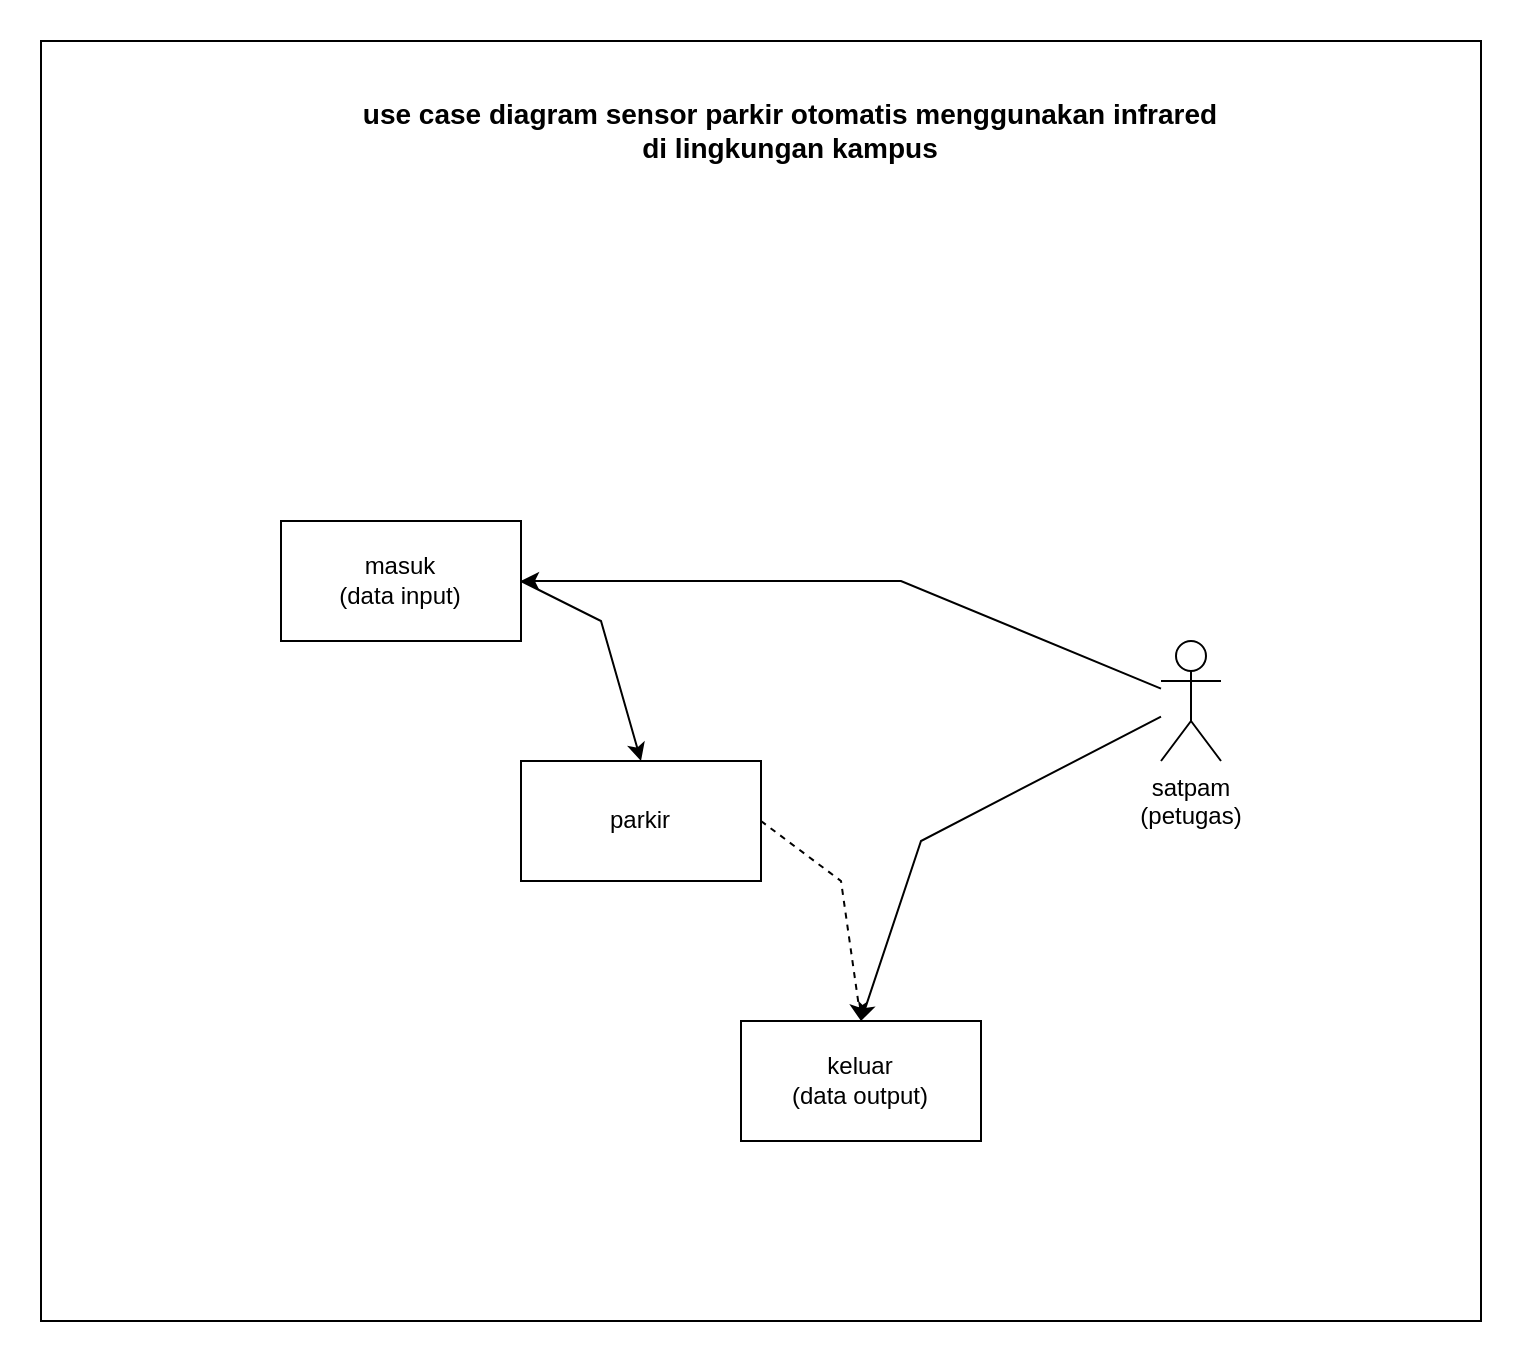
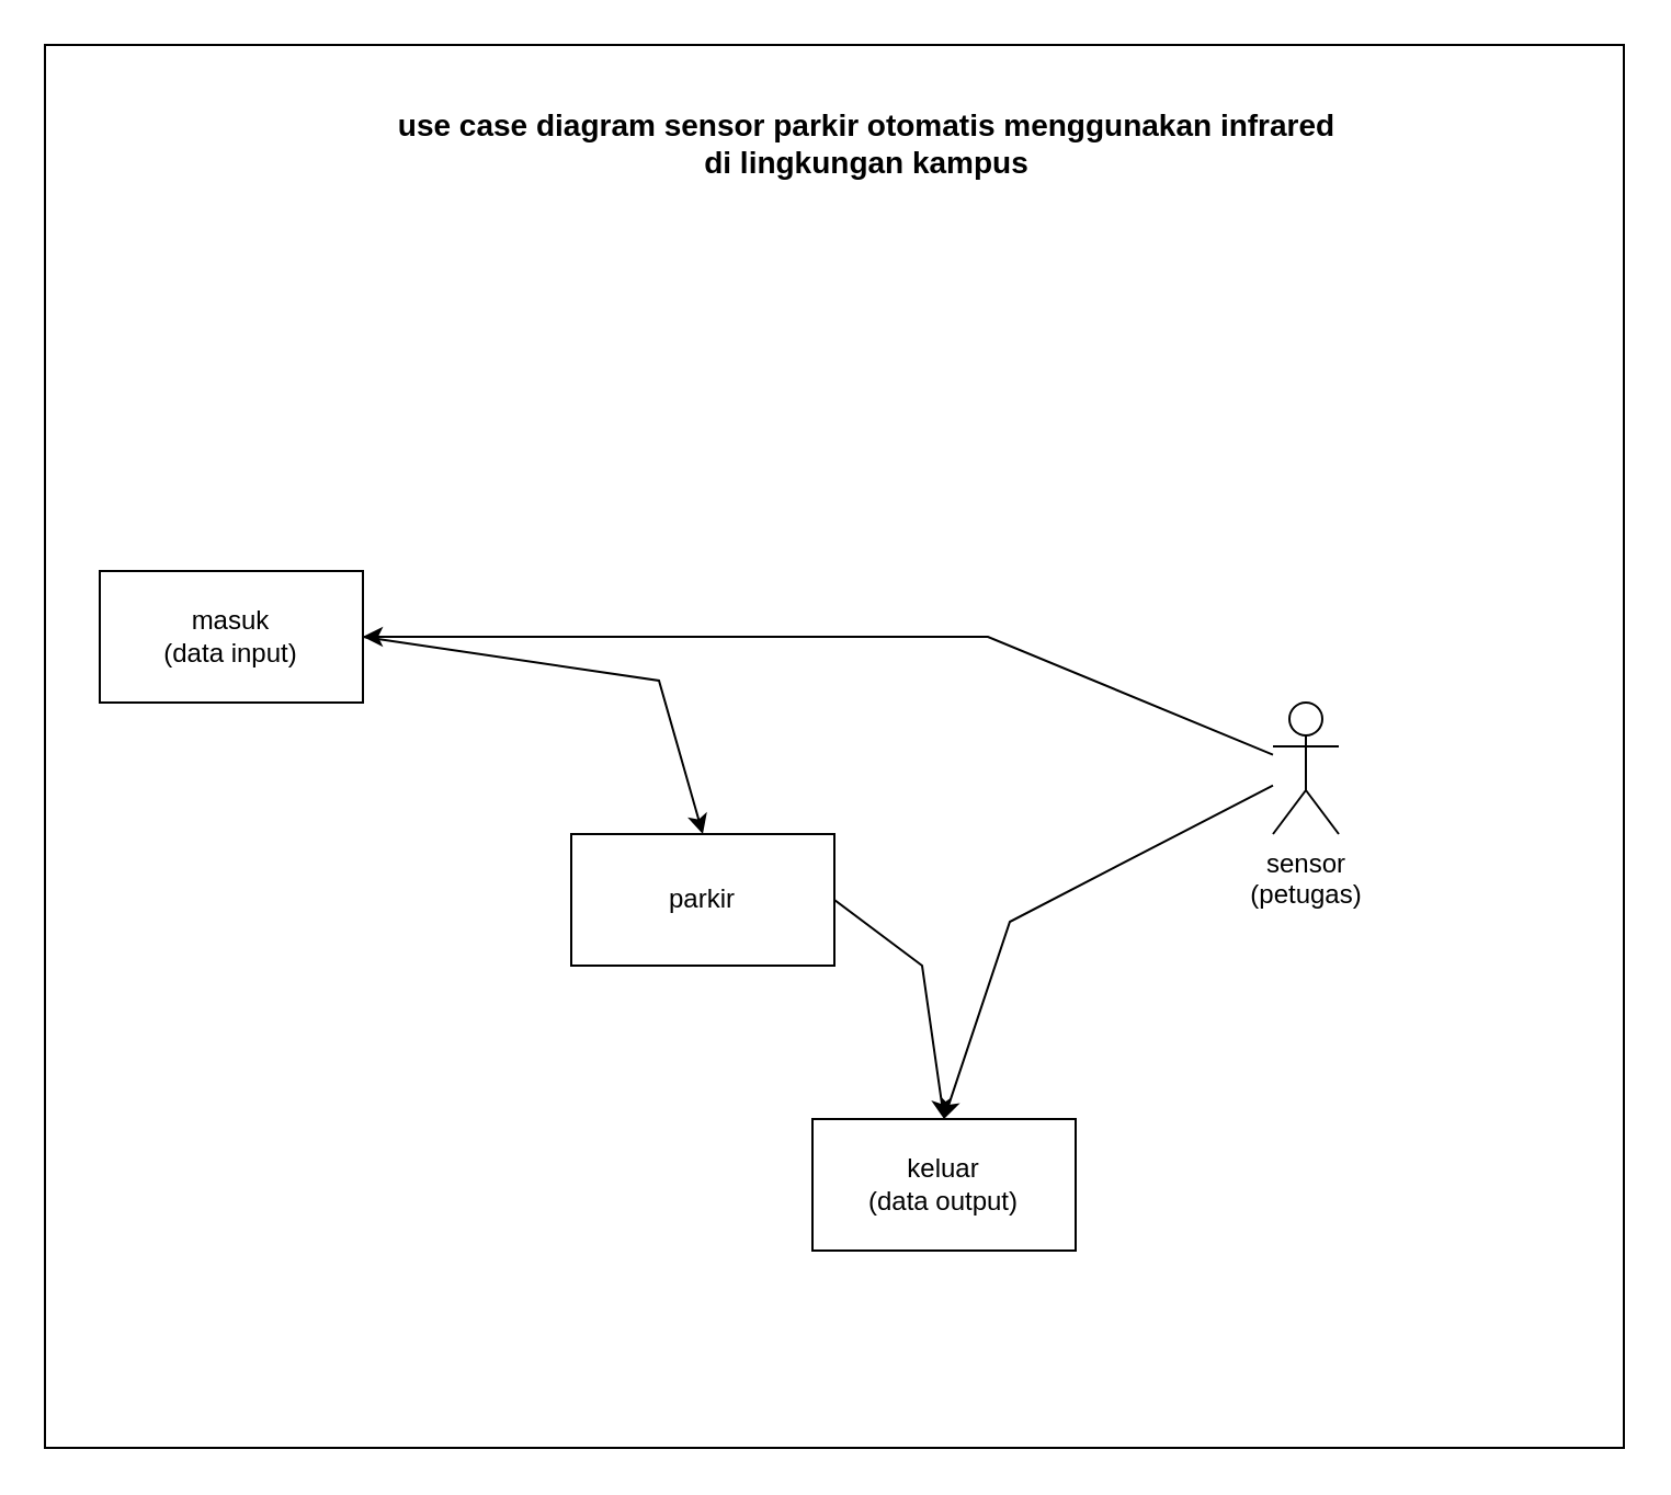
- <mxCell id="2" value="masuk&lt;br&gt;(data input)" style="rounded=0;whiteSpace=wrap;html=1;" vertex="1" parent="1"><mxGeometry x="140" y="260" width="120" height="60" as="geometry" /></mxCell>
+ <mxCell id="2" value="masuk&lt;br&gt;(data input)" style="rounded=0;whiteSpace=wrap;html=1;" vertex="1" parent="1"><mxGeometry x="45" y="260" width="120" height="60" as="geometry" /></mxCell>
- <mxCell id="7" value="satpam&lt;br&gt;(petugas)" style="shape=umlActor;verticalLabelPosition=bottom;verticalAlign=top;html=1;outlineConnect=0;" vertex="1" parent="1"><mxGeometry x="580" y="320" width="30" height="60" as="geometry" /></mxCell>
+ <mxCell id="7" value="sensor&lt;br&gt;(petugas)" style="shape=umlActor;verticalLabelPosition=bottom;verticalAlign=top;html=1;outlineConnect=0;" vertex="1" parent="1"><mxGeometry x="580" y="320" width="30" height="60" as="geometry" /></mxCell>
- <mxCell id="6" value="" style="endArrow=classic;html=1;rounded=0;exitX=1;exitY=0.5;exitDx=0;exitDy=0;entryX=0.5;entryY=0;entryDx=0;entryDy=0;dashed=1;" edge="1" parent="1" source="3" target="4"><mxGeometry width="50" height="50" relative="1" as="geometry"><mxPoint x="460" y="410" as="sourcePoint" /><mxPoint x="510" y="360" as="targetPoint" /><Array as="points"><mxPoint x="420" y="440" /></Array></mxGeometry></mxCell>
+ <mxCell id="6" value="" style="endArrow=classic;html=1;rounded=0;exitX=1;exitY=0.5;exitDx=0;exitDy=0;entryX=0.5;entryY=0;entryDx=0;entryDy=0;" edge="1" parent="1" source="3" target="4"><mxGeometry width="50" height="50" relative="1" as="geometry"><mxPoint x="460" y="410" as="sourcePoint" /><mxPoint x="510" y="360" as="targetPoint" /><Array as="points"><mxPoint x="420" y="440" /></Array></mxGeometry></mxCell>
